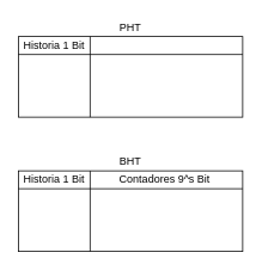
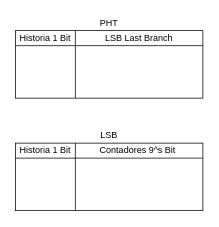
+ <mxCell id="10" value="LSB Last Branch" style="text;html=1;strokeColor=none;fillColor=none;align=center;verticalAlign=middle;whiteSpace=wrap;rounded=0;" vertex="1" parent="7"><mxGeometry x="80" y="20" width="170" height="20" as="geometry" /></mxCell>
- <mxCell id="6" value="BHT" style="text;html=1;strokeColor=none;fillColor=none;align=center;verticalAlign=middle;whiteSpace=wrap;rounded=0;" vertex="1" parent="2"><mxGeometry x="105" width="40" height="20" as="geometry" /></mxCell>
+ <mxCell id="6" value="LSB" style="text;html=1;strokeColor=none;fillColor=none;align=center;verticalAlign=middle;whiteSpace=wrap;rounded=0;" vertex="1" parent="2"><mxGeometry x="105" width="40" height="20" as="geometry" /></mxCell>
